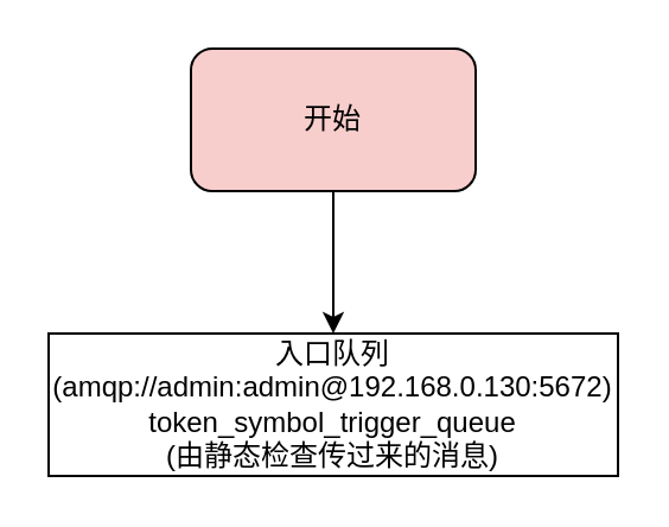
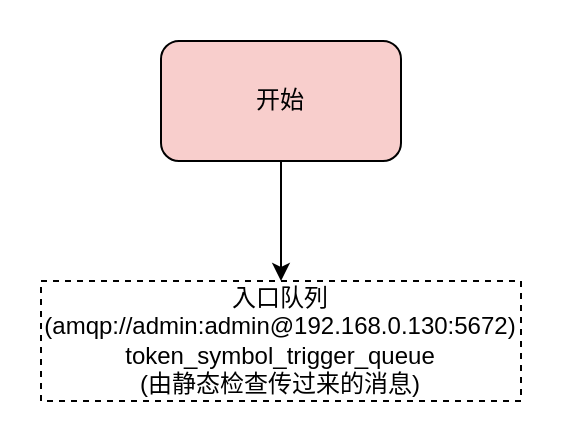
- <mxCell id="4" value="入口队列(amqp://admin:admin@192.168.0.130:5672)&lt;br&gt;token_symbol_trigger_queue&lt;br&gt;(由静态检查传过来的消息)" style="rounded=0;whiteSpace=wrap;html=1;" vertex="1" parent="1"><mxGeometry x="20" y="140" width="240" height="60" as="geometry" /></mxCell>
+ <mxCell id="4" value="入口队列(amqp://admin:admin@192.168.0.130:5672)&lt;br&gt;token_symbol_trigger_queue&lt;br&gt;(由静态检查传过来的消息)" style="rounded=0;whiteSpace=wrap;html=1;dashed=1;" vertex="1" parent="1"><mxGeometry x="20" y="140" width="240" height="60" as="geometry" /></mxCell>
